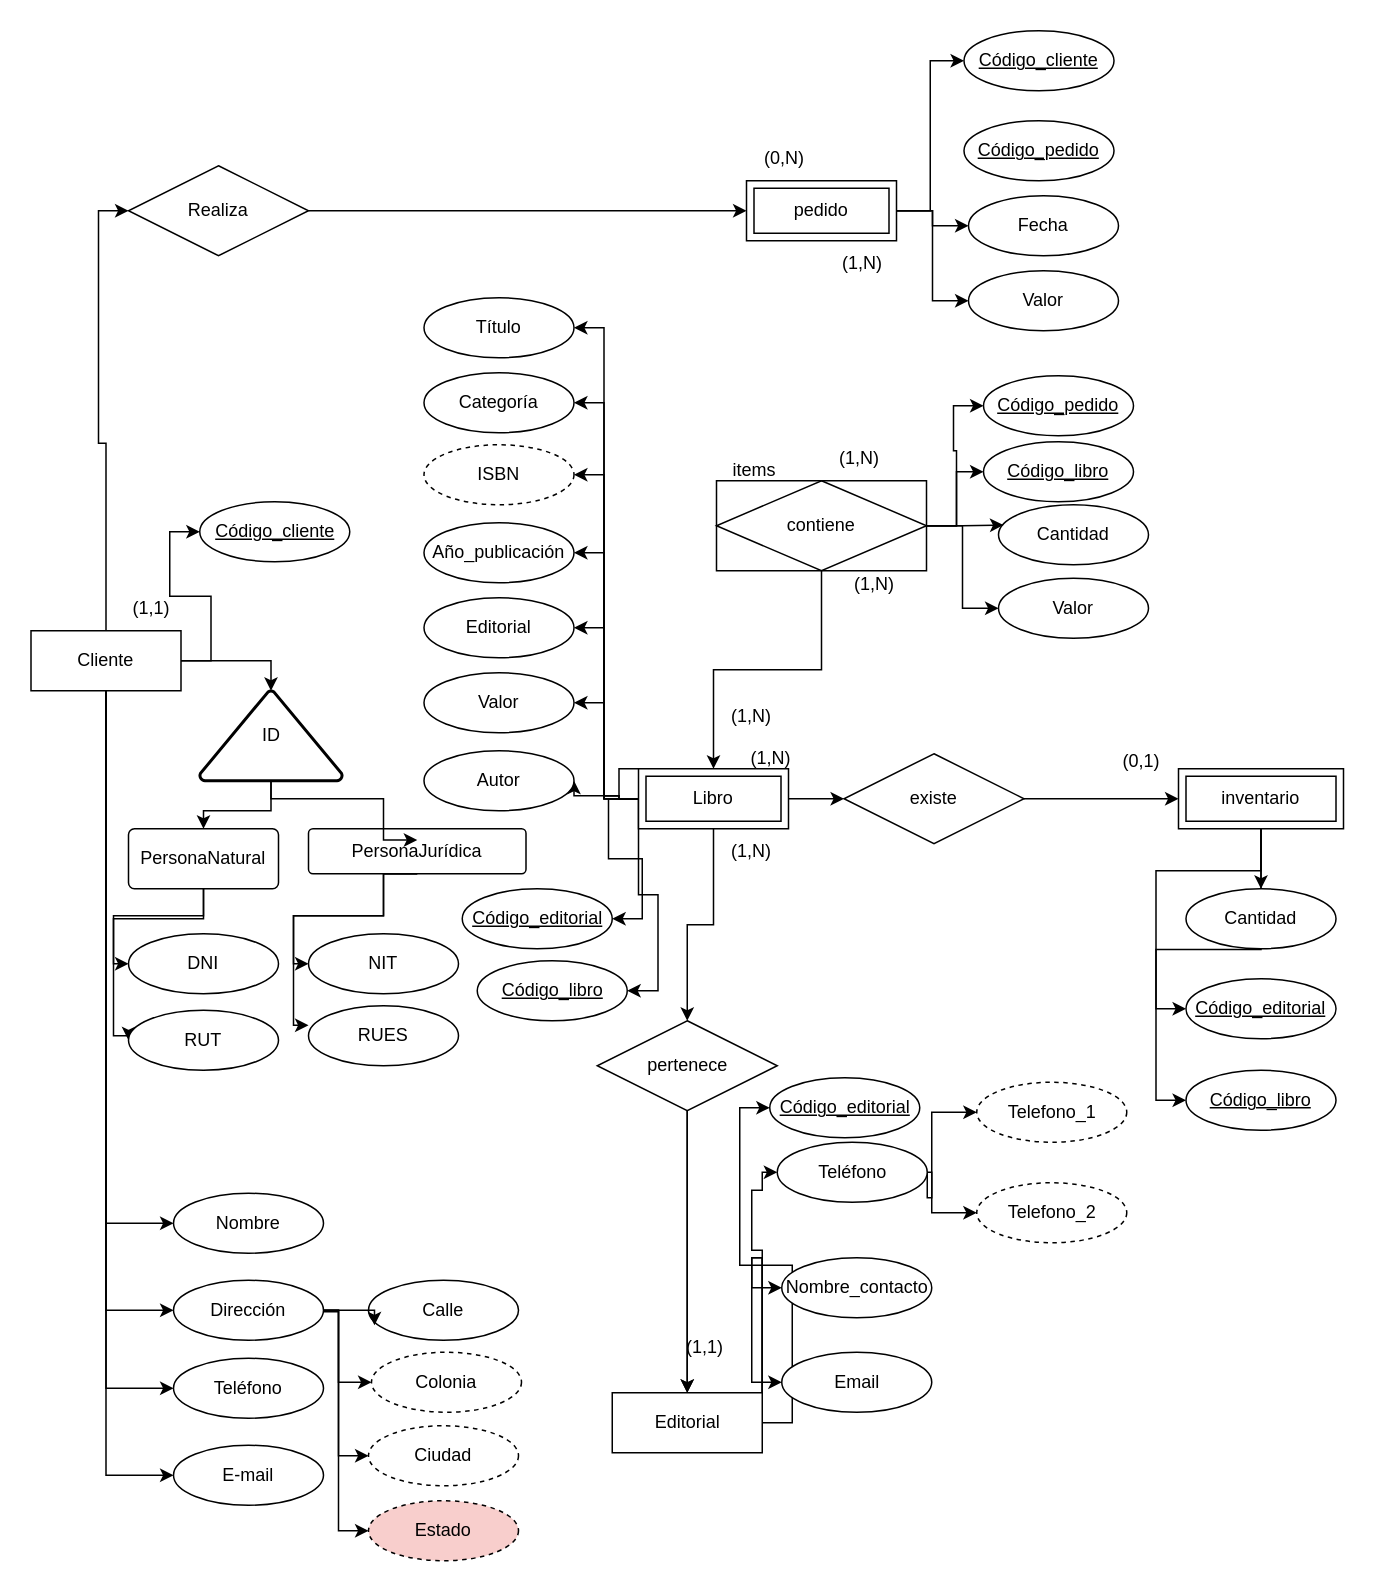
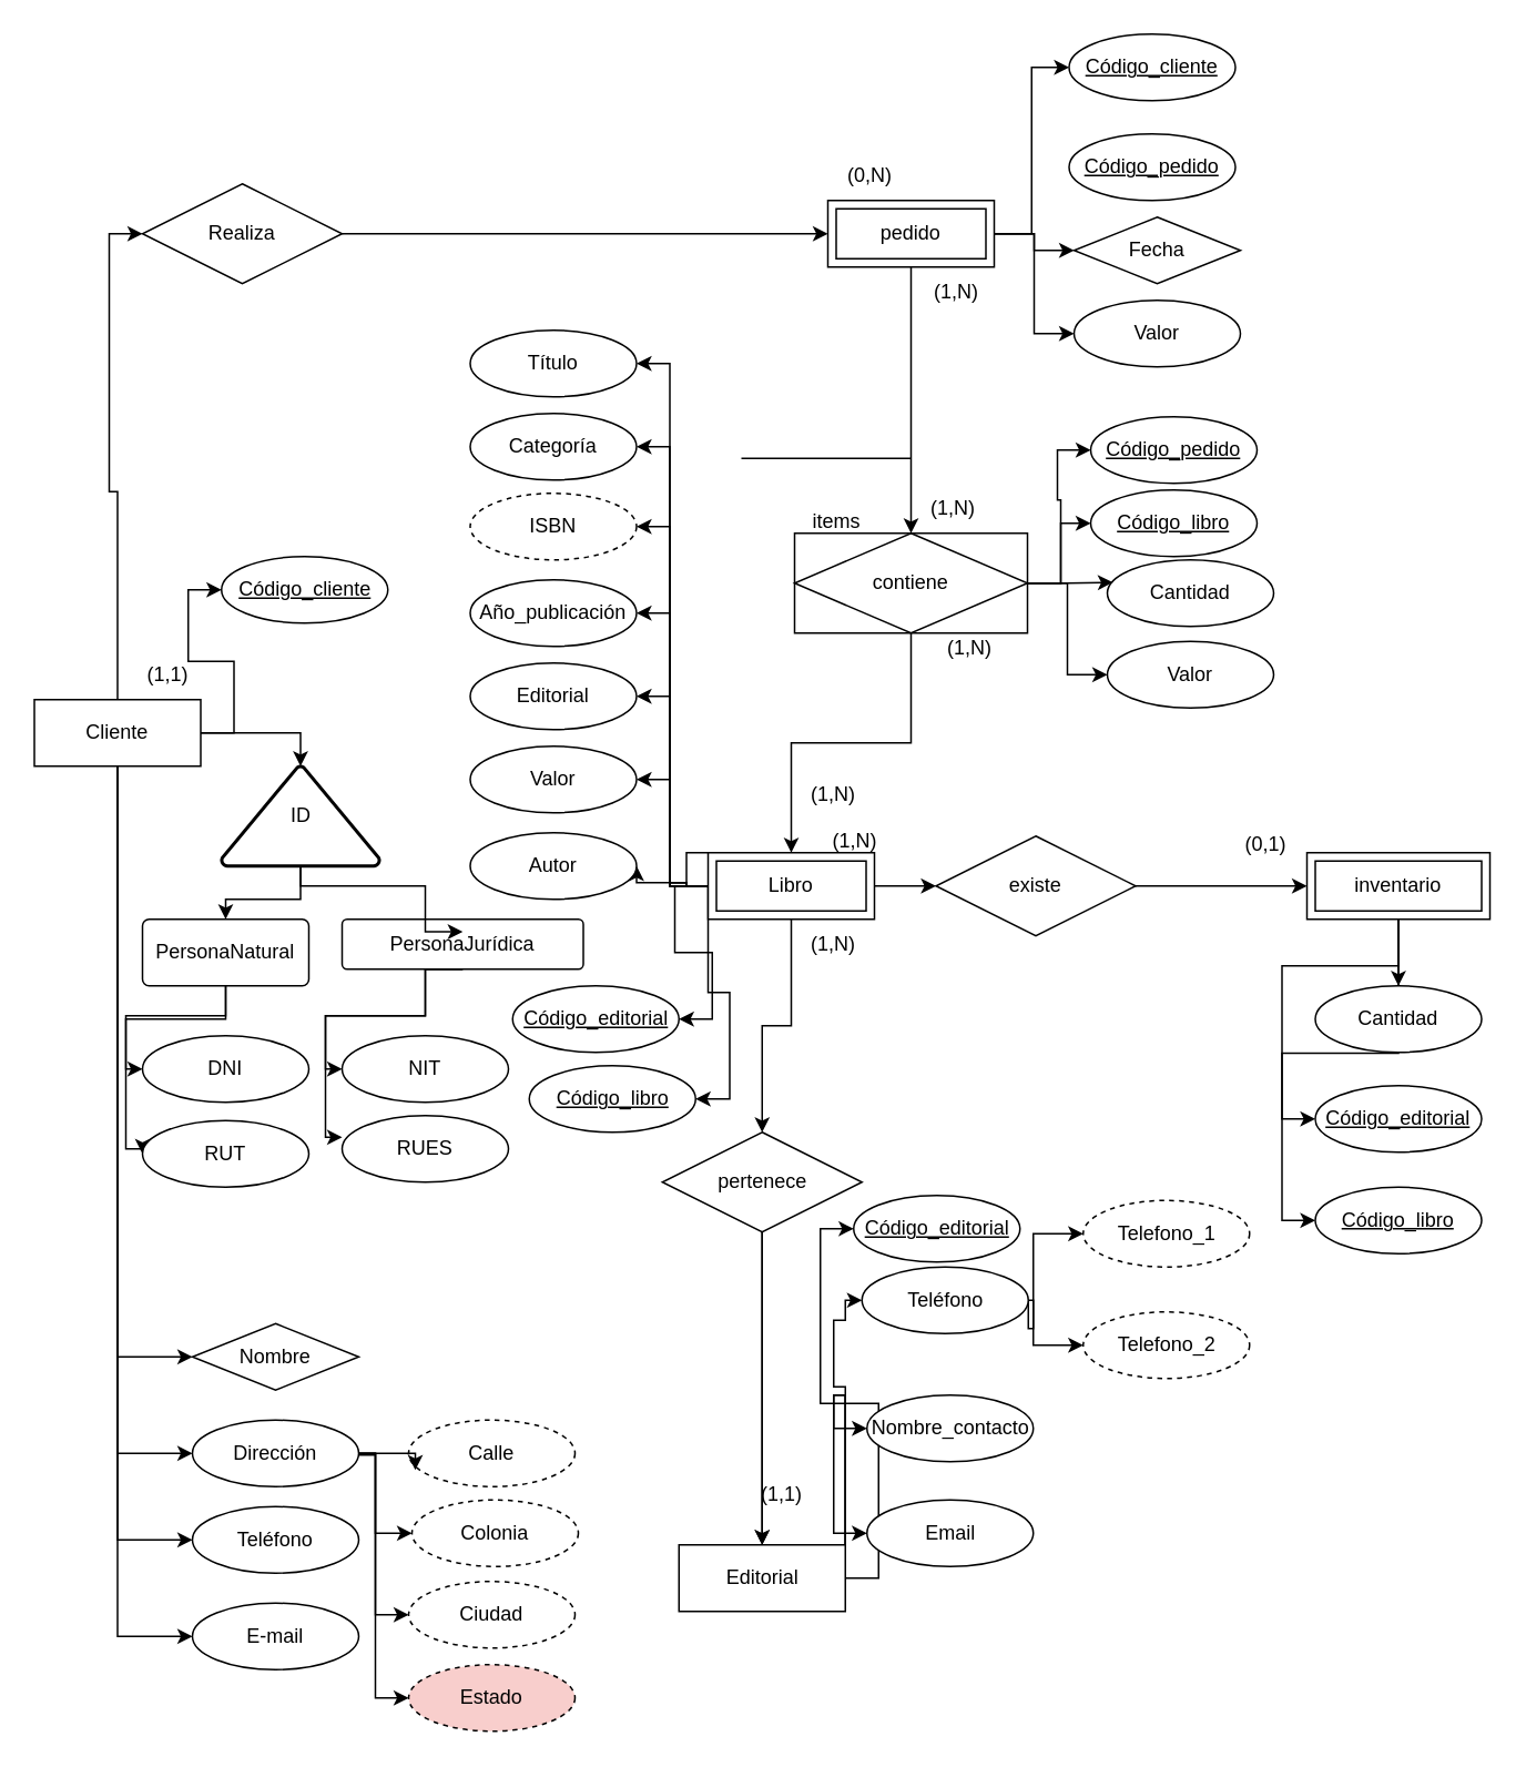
- <mxCell id="83" value="Fecha" style="ellipse;whiteSpace=wrap;html=1;align=center;" vertex="1" parent="1"><mxGeometry x="645" y="130" width="100" height="40" as="geometry" /></mxCell>
+ <mxCell id="83" value="Fecha" style="rhombus;whiteSpace=wrap;html=1;align=center;" vertex="1" parent="1"><mxGeometry x="645" y="130" width="100" height="40" as="geometry" /></mxCell>
+ <mxCell id="9" style="edgeStyle=orthogonalEdgeStyle;rounded=0;orthogonalLoop=1;jettySize=auto;html=1;exitX=0.5;exitY=1;exitDx=0;exitDy=0;entryX=0.5;entryY=0;entryDx=0;entryDy=0;" edge="1" parent="1" source="13" target="53"><mxGeometry relative="1" as="geometry"><mxPoint x="445" y="300" as="targetPoint" /><Array as="points"><mxPoint x="445" y="275" /><mxPoint x="446" y="275" /></Array></mxGeometry></mxCell>
- <mxCell id="57" value="Nombre" style="ellipse;whiteSpace=wrap;html=1;align=center;" vertex="1" parent="1"><mxGeometry x="115" y="795" width="100" height="40" as="geometry" /></mxCell>
+ <mxCell id="57" value="Nombre" style="rhombus;whiteSpace=wrap;html=1;align=center;" vertex="1" parent="1"><mxGeometry x="115" y="795" width="100" height="40" as="geometry" /></mxCell>
- <mxCell id="64" value="Calle" style="ellipse;whiteSpace=wrap;html=1;align=center;dashed=0;" vertex="1" parent="1"><mxGeometry x="245" y="853" width="100" height="40" as="geometry" /></mxCell>
+ <mxCell id="64" value="Calle" style="ellipse;whiteSpace=wrap;html=1;align=center;dashed=1;" vertex="1" parent="1"><mxGeometry x="245" y="853" width="100" height="40" as="geometry" /></mxCell>
